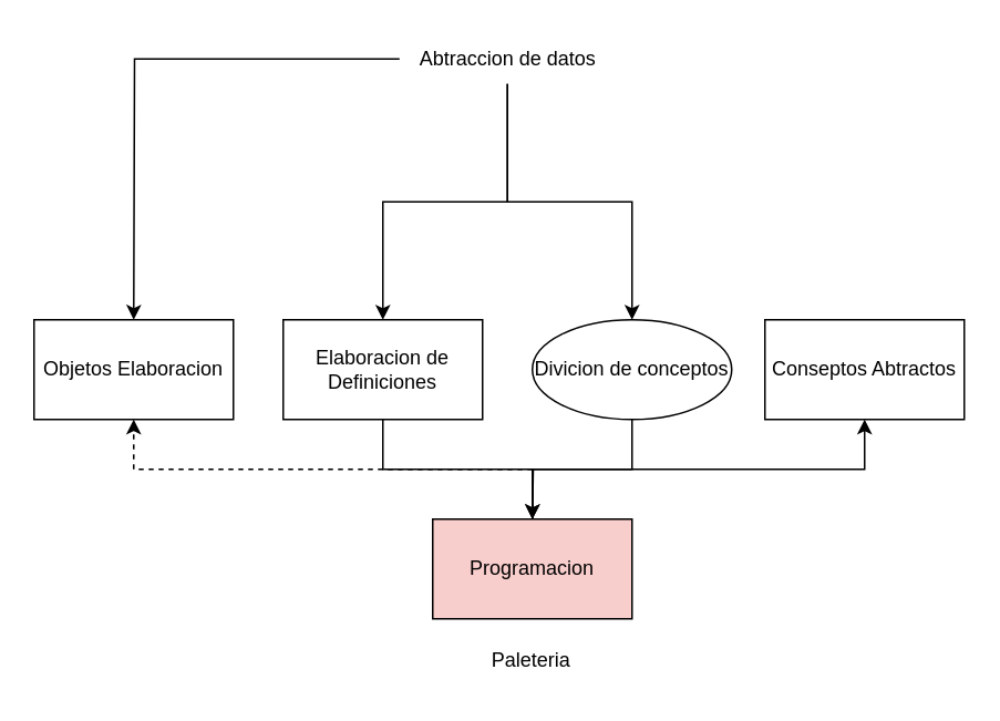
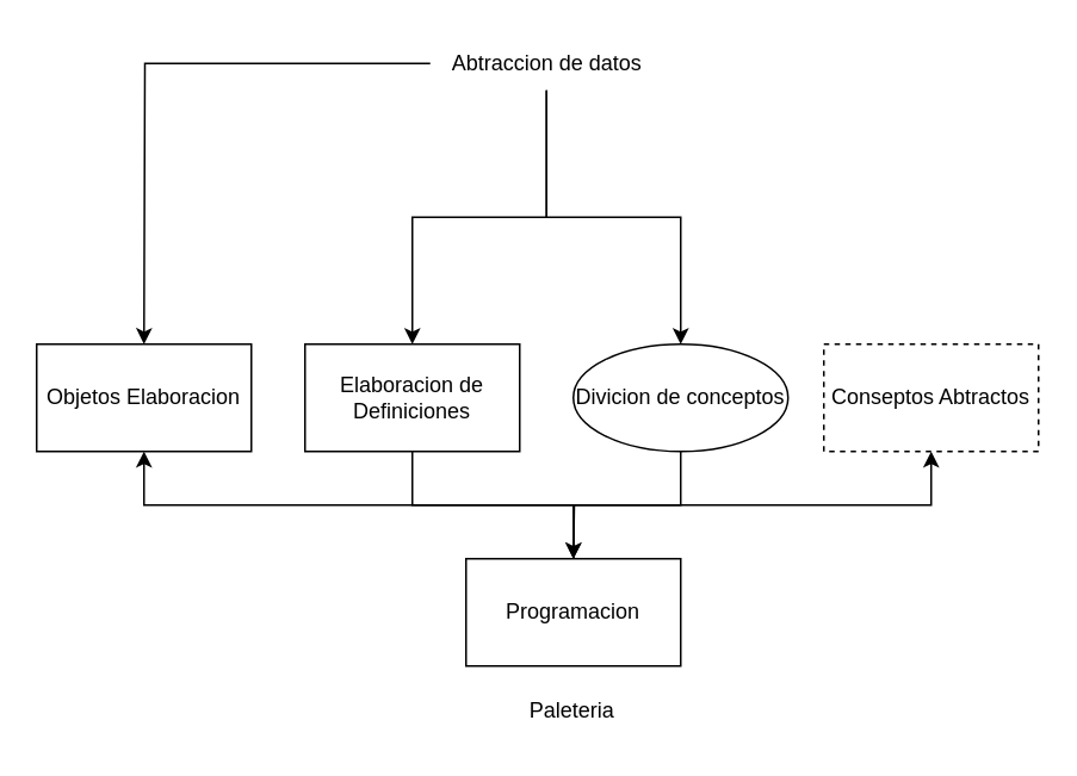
- <mxCell id="11" value="Conseptos Abtractos" style="rounded=0;whiteSpace=wrap;html=1;" parent="1" vertex="1"><mxGeometry x="460" y="192" width="120" height="60" as="geometry" /></mxCell>
+ <mxCell id="11" value="Conseptos Abtractos" style="rounded=0;whiteSpace=wrap;html=1;dashed=1;" parent="1" vertex="1"><mxGeometry x="460" y="192" width="120" height="60" as="geometry" /></mxCell>
- <mxCell id="12" style="edgeStyle=orthogonalEdgeStyle;rounded=0;orthogonalLoop=1;jettySize=auto;html=1;exitX=0.5;exitY=0;exitDx=0;exitDy=0;dashed=1;" parent="1" source="14" target="6" edge="1"><mxGeometry relative="1" as="geometry" /></mxCell>
+ <mxCell id="12" style="edgeStyle=orthogonalEdgeStyle;rounded=0;orthogonalLoop=1;jettySize=auto;html=1;exitX=0.5;exitY=0;exitDx=0;exitDy=0;" parent="1" source="14" target="6" edge="1"><mxGeometry relative="1" as="geometry" /></mxCell>
- <mxCell id="14" value="Programacion" style="rounded=0;whiteSpace=wrap;html=1;fillColor=#f8cecc;" parent="1" vertex="1"><mxGeometry x="260" y="312" width="120" height="60" as="geometry" /></mxCell>
+ <mxCell id="14" value="Programacion" style="rounded=0;whiteSpace=wrap;html=1;" parent="1" vertex="1"><mxGeometry x="260" y="312" width="120" height="60" as="geometry" /></mxCell>
